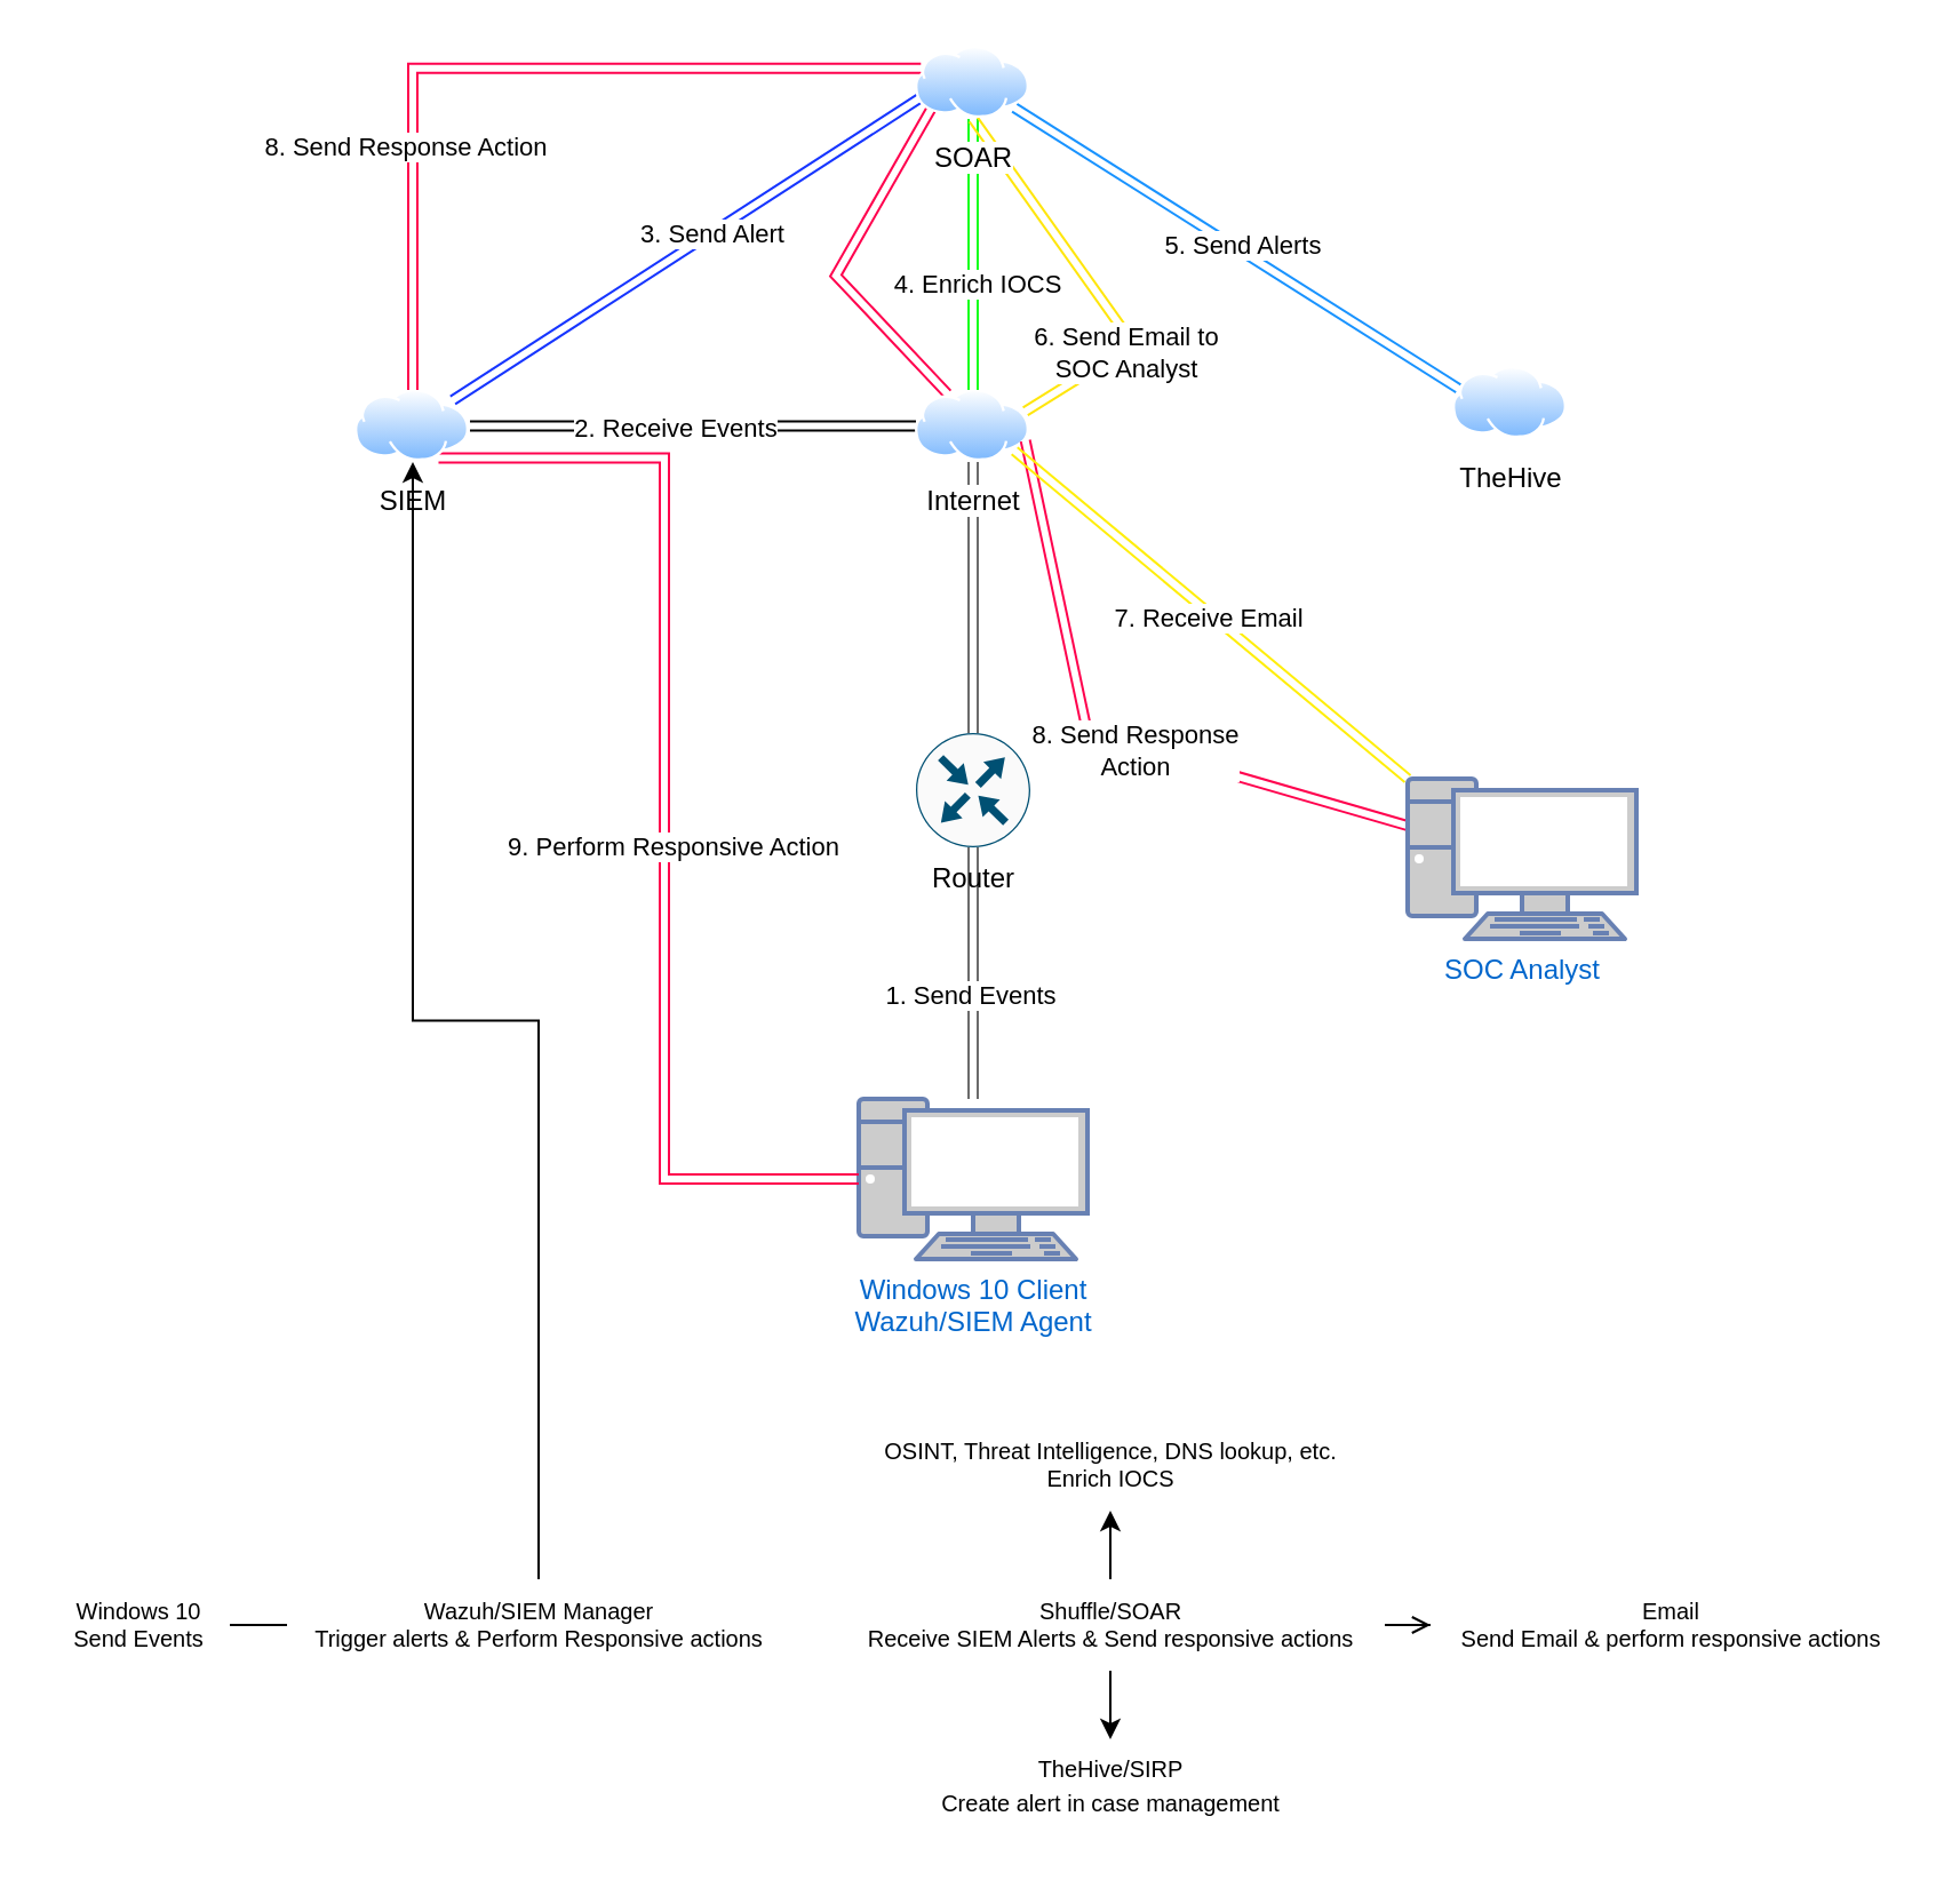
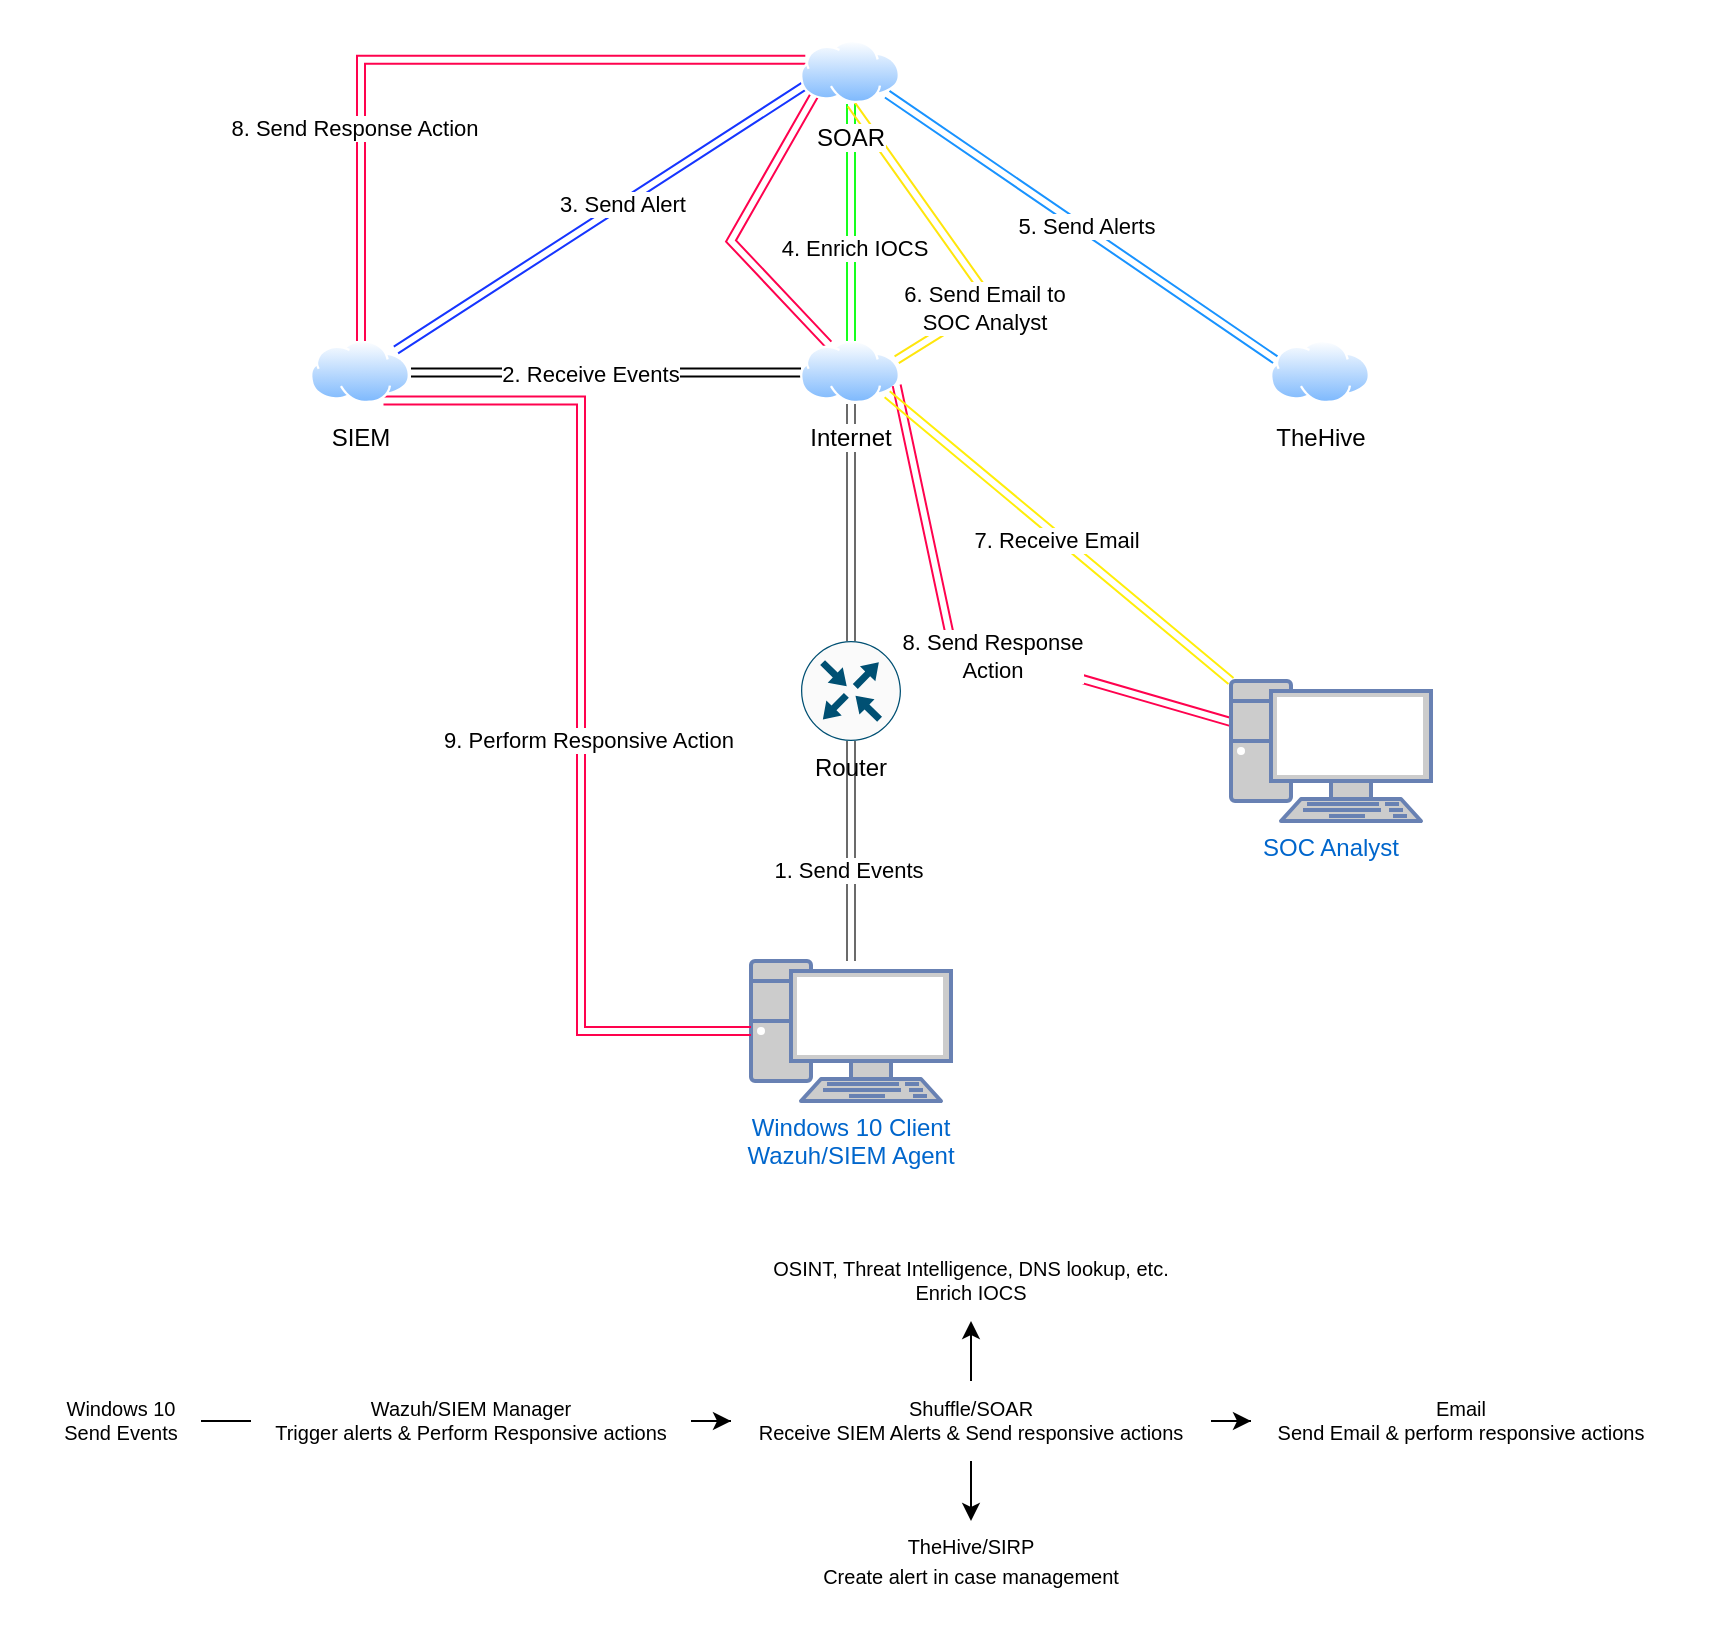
- <mxCell id="23" value="&lt;div&gt;TheHive&lt;/div&gt;" style="image;aspect=fixed;perimeter=ellipsePerimeter;html=1;align=center;shadow=0;dashed=0;spacingTop=3;image=img/lib/active_directory/internet_cloud.svg;" vertex="1" parent="1"><mxGeometry x="635" y="160" width="50" height="31.5" as="geometry" /></mxCell>
+ <mxCell id="23" value="&lt;div&gt;TheHive&lt;/div&gt;" style="image;aspect=fixed;perimeter=ellipsePerimeter;html=1;align=center;shadow=0;dashed=0;spacingTop=3;image=img/lib/active_directory/internet_cloud.svg;" vertex="1" parent="1"><mxGeometry x="635" y="170" width="50" height="31.5" as="geometry" /></mxCell>
- <mxCell id="34" value="" style="edgeStyle=orthogonalEdgeStyle;rounded=0;orthogonalLoop=1;jettySize=auto;html=1;" edge="1" parent="1" source="35" target="13"><mxGeometry relative="1" as="geometry" /></mxCell>
+ <mxCell id="34" value="" style="edgeStyle=orthogonalEdgeStyle;rounded=0;orthogonalLoop=1;jettySize=auto;html=1;" edge="1" parent="1" source="35" target="39"><mxGeometry relative="1" as="geometry" /></mxCell>
- <mxCell id="38" value="" style="edgeStyle=orthogonalEdgeStyle;rounded=0;orthogonalLoop=1;jettySize=auto;html=1;endArrow=open;" edge="1" parent="1" source="39" target="42"><mxGeometry relative="1" as="geometry" /></mxCell>
+ <mxCell id="38" value="" style="edgeStyle=orthogonalEdgeStyle;rounded=0;orthogonalLoop=1;jettySize=auto;html=1;" edge="1" parent="1" source="39" target="42"><mxGeometry relative="1" as="geometry" /></mxCell>
